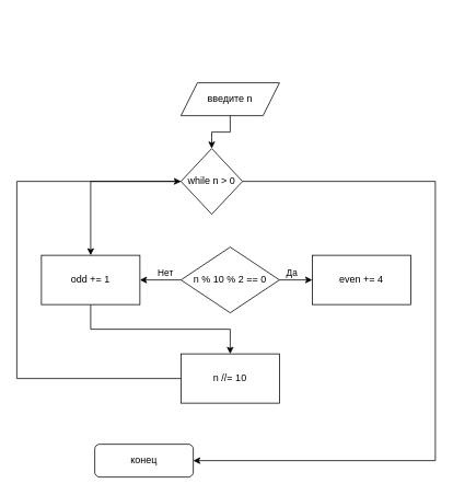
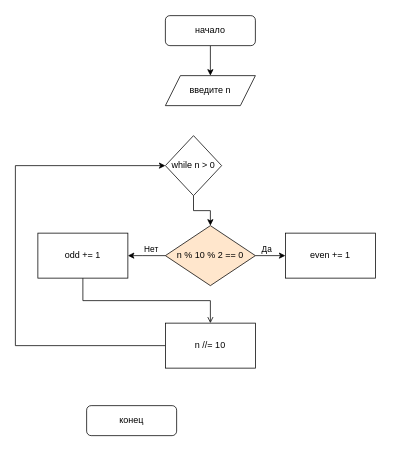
+ <mxCell id="3" value="начало" style="rounded=1;whiteSpace=wrap;html=1;fontSize=12;glass=0;strokeWidth=1;shadow=0;" vertex="1" parent="1"><mxGeometry x="220" y="20" width="120" height="40" as="geometry" /></mxCell>
+ <mxCell id="2" value="" style="edgeStyle=orthogonalEdgeStyle;rounded=0;orthogonalLoop=1;jettySize=auto;html=1;" edge="1" parent="1" source="3" target="6"><mxGeometry relative="1" as="geometry" /></mxCell>
- <mxCell id="5" value="" style="edgeStyle=orthogonalEdgeStyle;rounded=0;orthogonalLoop=1;jettySize=auto;html=1;" edge="1" parent="1" source="6" target="9"><mxGeometry relative="1" as="geometry" /></mxCell>
- <mxCell id="7" value="" style="edgeStyle=orthogonalEdgeStyle;rounded=0;orthogonalLoop=1;jettySize=auto;html=1;" edge="1" parent="1" source="9" target="11"><mxGeometry relative="1" as="geometry" /></mxCell>
+ <mxCell id="7" value="" style="edgeStyle=orthogonalEdgeStyle;rounded=0;orthogonalLoop=1;jettySize=auto;html=1;" edge="1" parent="1" source="9" target="16"><mxGeometry relative="1" as="geometry" /></mxCell>
- <mxCell id="16" value="n % 10 % 2 == 0" style="rhombus;whiteSpace=wrap;html=1;" vertex="1" parent="1"><mxGeometry x="220" y="300" width="120" height="80" as="geometry" /></mxCell>
+ <mxCell id="16" value="n % 10 % 2 == 0" style="rhombus;whiteSpace=wrap;html=1;fillColor=#ffe6cc;" vertex="1" parent="1"><mxGeometry x="220" y="300" width="120" height="80" as="geometry" /></mxCell>
- <mxCell id="17" value="even += 4" style="rounded=0;whiteSpace=wrap;html=1;" vertex="1" parent="1"><mxGeometry x="380" y="310" width="120" height="60" as="geometry" /></mxCell>
+ <mxCell id="17" value="even += 1" style="rounded=0;whiteSpace=wrap;html=1;" vertex="1" parent="1"><mxGeometry x="380" y="310" width="120" height="60" as="geometry" /></mxCell>
- <mxCell id="10" style="edgeStyle=orthogonalEdgeStyle;rounded=0;orthogonalLoop=1;jettySize=auto;html=1;entryX=0.5;entryY=0;entryDx=0;entryDy=0;" edge="1" parent="1" source="11" target="19"><mxGeometry relative="1" as="geometry"><Array as="points"><mxPoint x="110" y="400" /><mxPoint x="280" y="400" /></Array></mxGeometry></mxCell>
+ <mxCell id="10" style="edgeStyle=orthogonalEdgeStyle;rounded=0;orthogonalLoop=1;jettySize=auto;html=1;entryX=0.5;entryY=0;entryDx=0;entryDy=0;endArrow=open;" edge="1" parent="1" source="11" target="19"><mxGeometry relative="1" as="geometry"><Array as="points"><mxPoint x="110" y="400" /><mxPoint x="280" y="400" /></Array></mxGeometry></mxCell>
- <mxCell id="8" style="edgeStyle=orthogonalEdgeStyle;rounded=0;orthogonalLoop=1;jettySize=auto;html=1;" edge="1" parent="1" source="9" target="4"><mxGeometry relative="1" as="geometry"><Array as="points"><mxPoint x="530" y="220" /><mxPoint x="530" y="560" /></Array></mxGeometry></mxCell>
